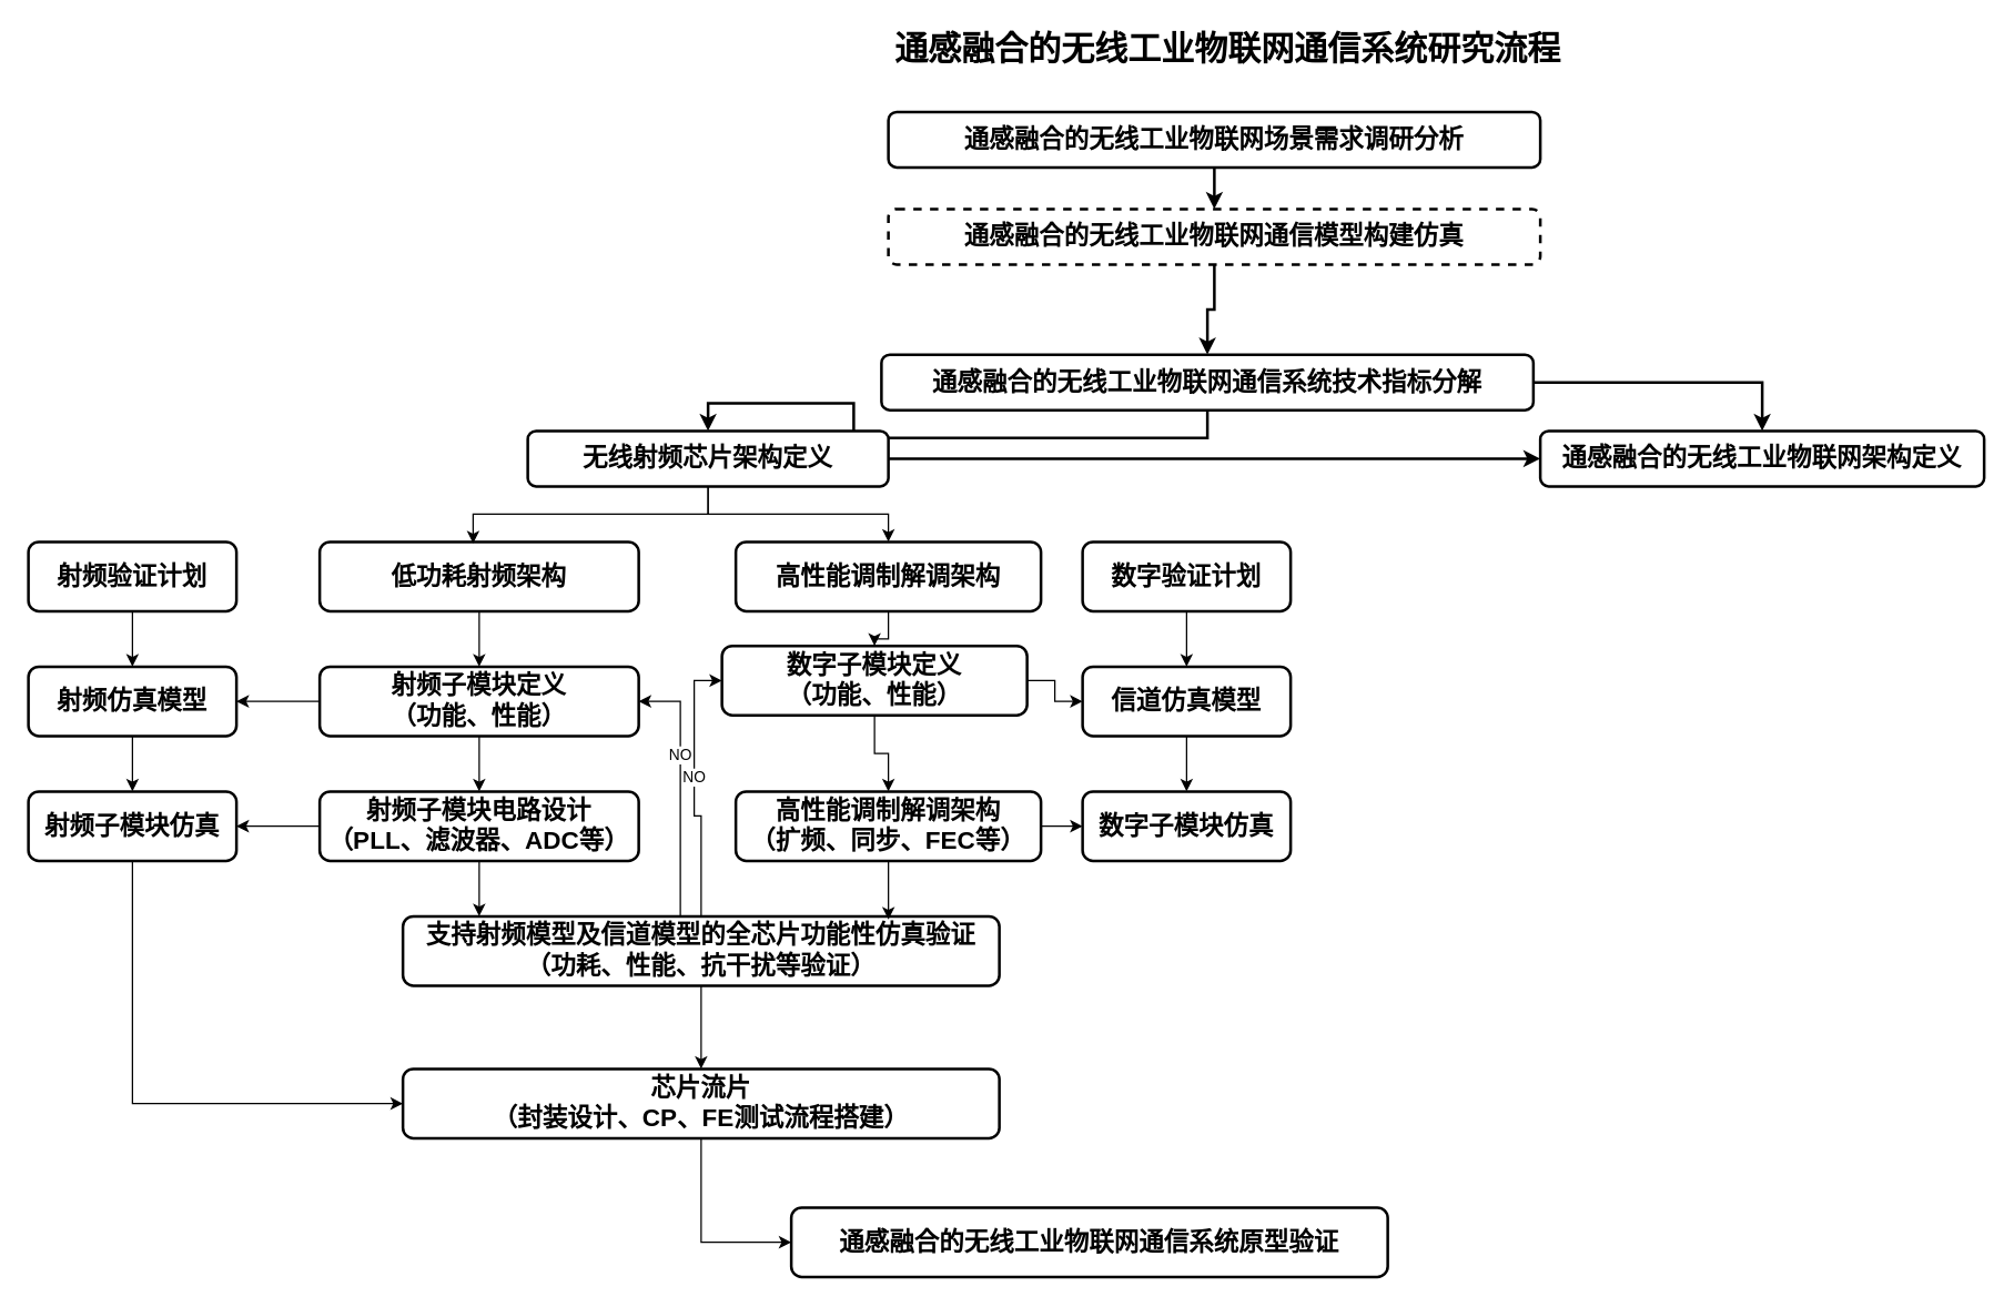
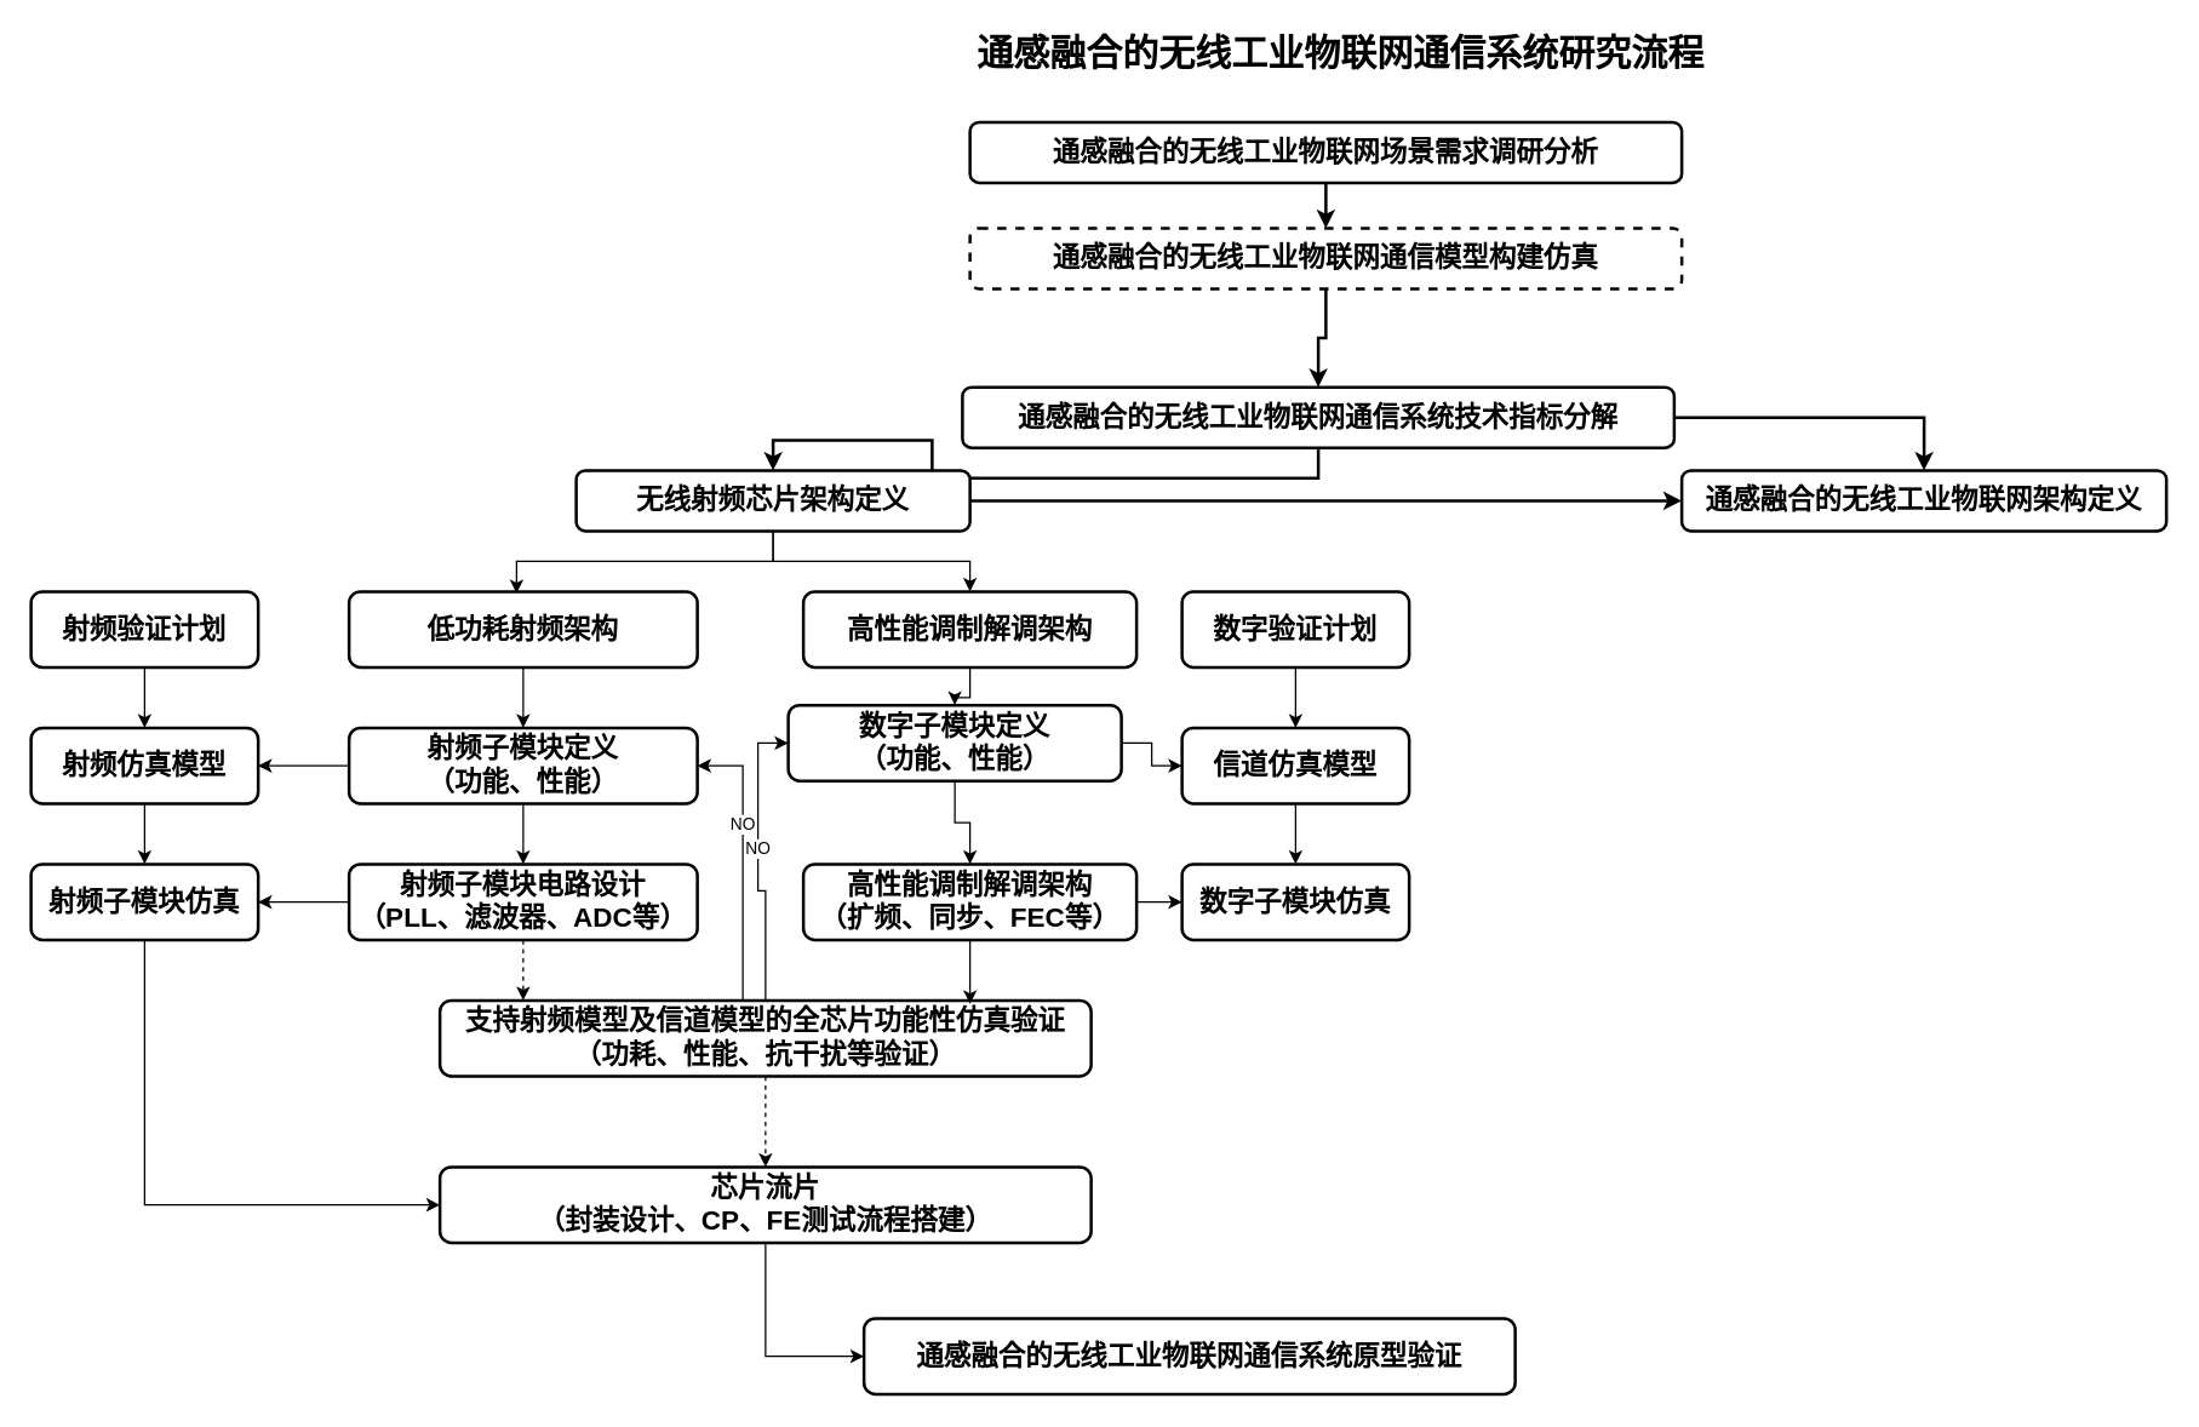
- <mxCell id="22" style="edgeStyle=orthogonalEdgeStyle;rounded=0;orthogonalLoop=1;jettySize=auto;html=1;" edge="1" parent="1" source="23" target="34"><mxGeometry relative="1" as="geometry"><Array as="points"><mxPoint x="345" y="660" /><mxPoint x="345" y="660" /></Array></mxGeometry></mxCell>
+ <mxCell id="22" style="edgeStyle=orthogonalEdgeStyle;rounded=0;orthogonalLoop=1;jettySize=auto;html=1;dashed=1;" edge="1" parent="1" source="23" target="34"><mxGeometry relative="1" as="geometry"><Array as="points"><mxPoint x="345" y="660" /><mxPoint x="345" y="660" /></Array></mxGeometry></mxCell>
- <mxCell id="33" style="edgeStyle=orthogonalEdgeStyle;rounded=0;orthogonalLoop=1;jettySize=auto;html=1;entryX=0.5;entryY=0;entryDx=0;entryDy=0;" edge="1" parent="1" source="34" target="36"><mxGeometry relative="1" as="geometry" /></mxCell>
+ <mxCell id="33" style="edgeStyle=orthogonalEdgeStyle;rounded=0;orthogonalLoop=1;jettySize=auto;html=1;entryX=0.5;entryY=0;entryDx=0;entryDy=0;dashed=1;" edge="1" parent="1" source="34" target="36"><mxGeometry relative="1" as="geometry" /></mxCell>
